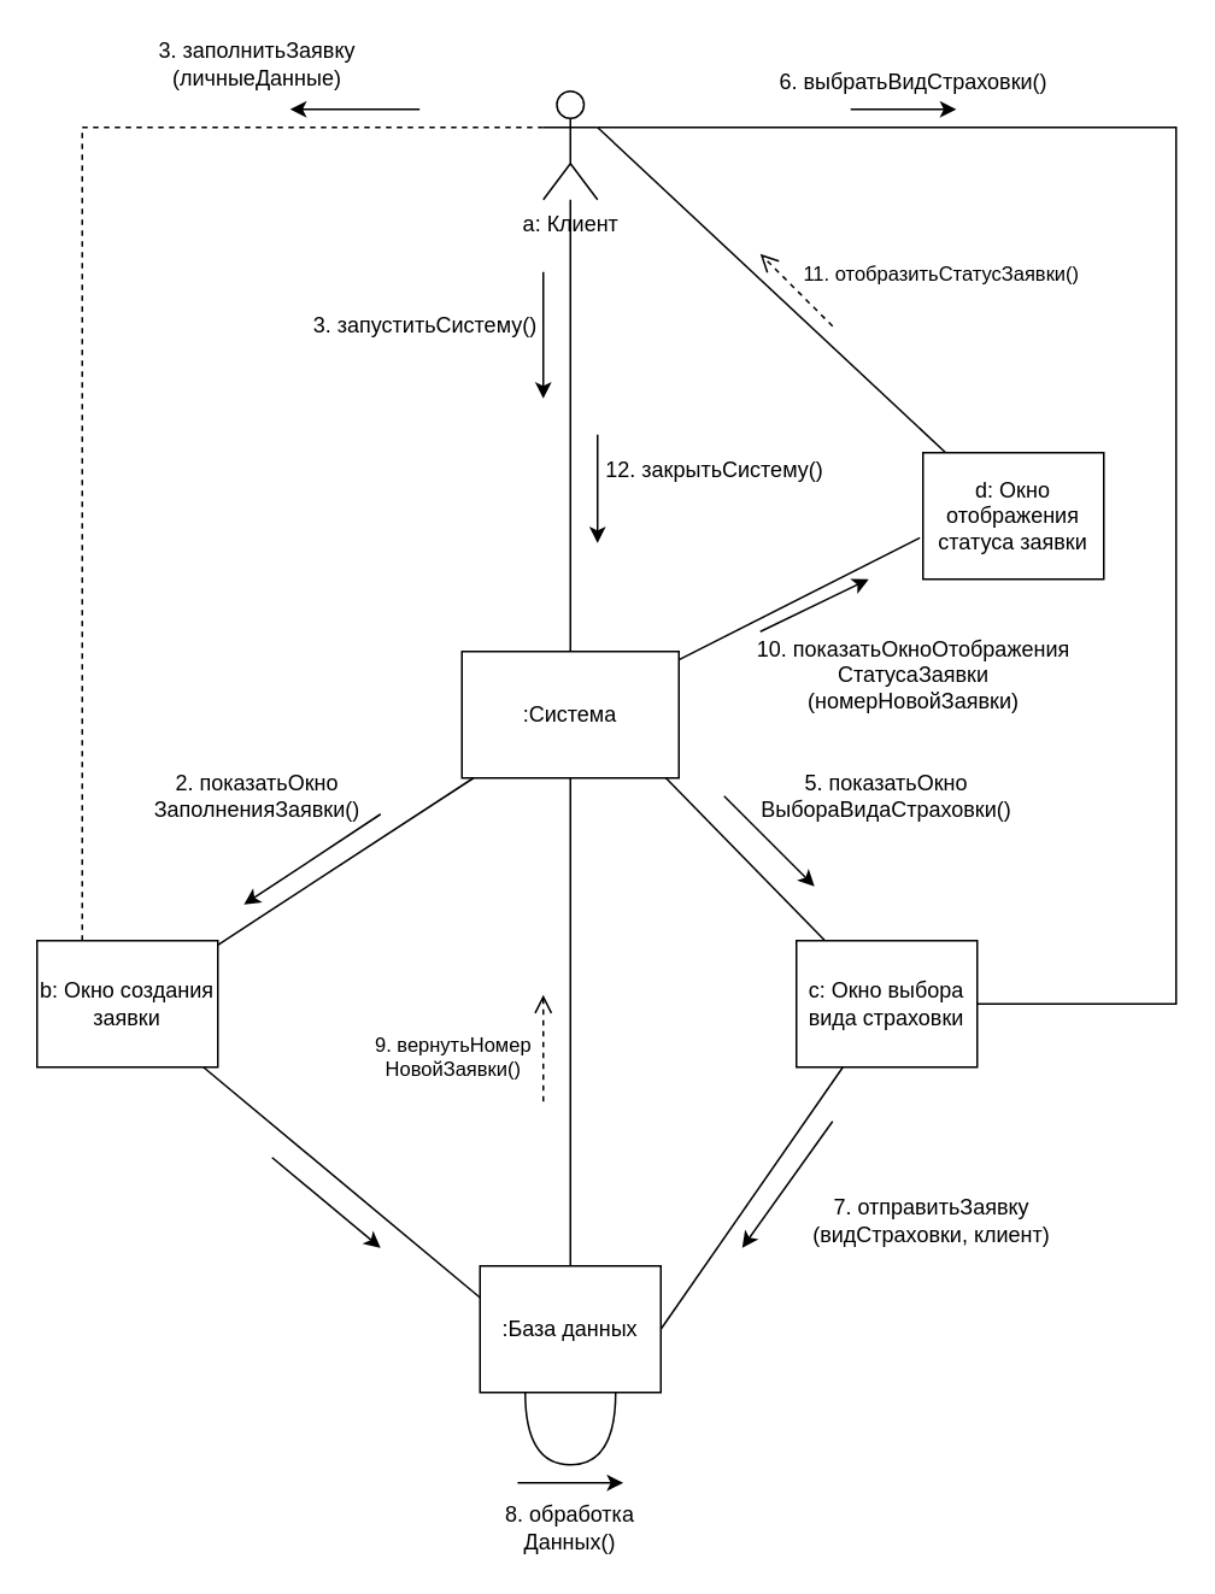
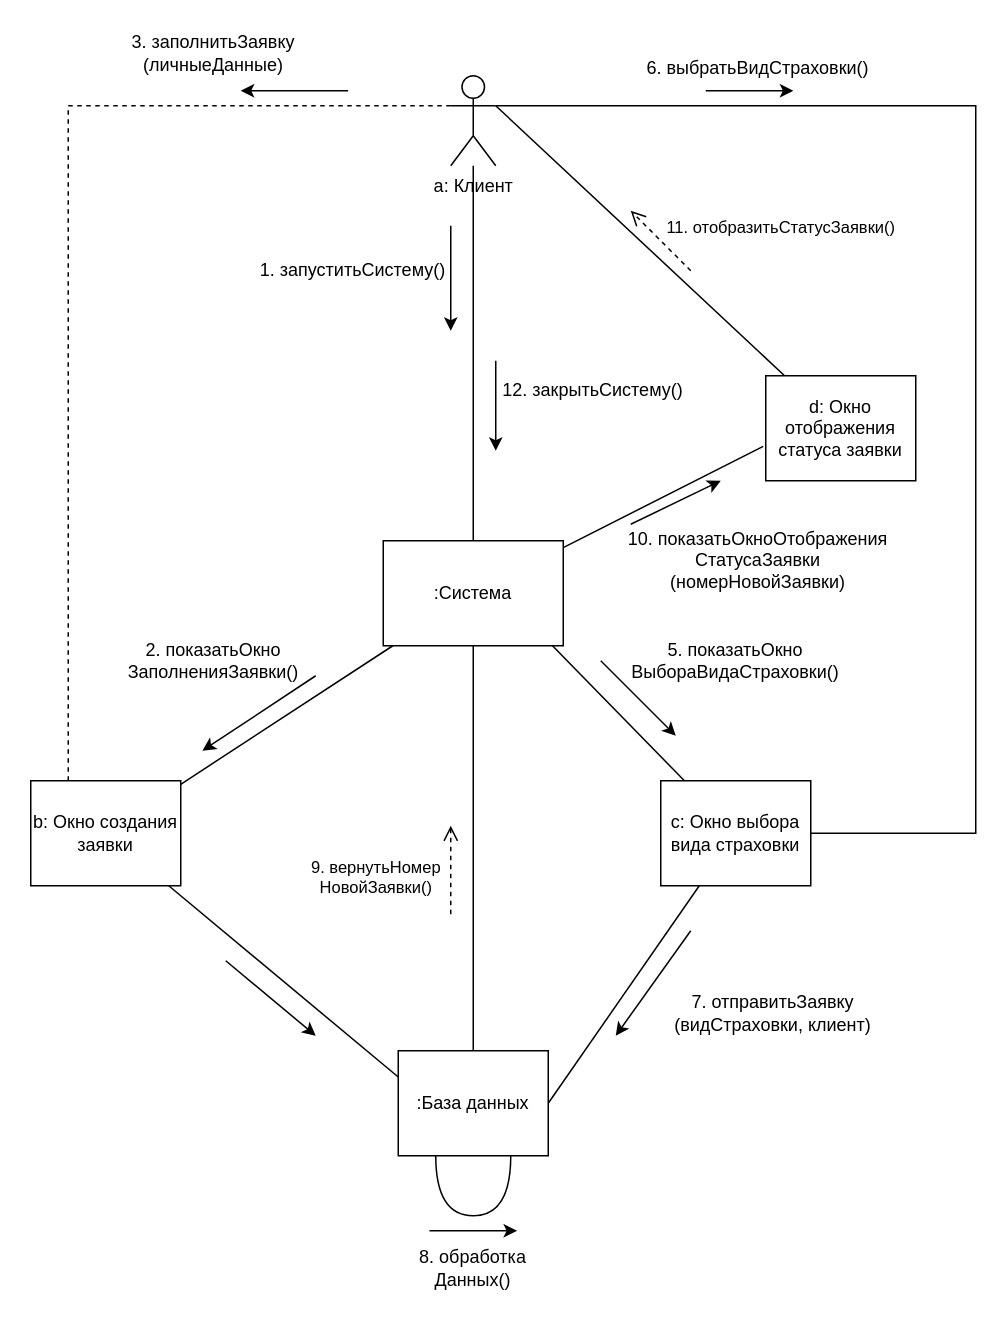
- <mxCell id="12" value="3. запуститьСистему()" style="text;html=1;align=center;verticalAlign=middle;whiteSpace=wrap;rounded=0;" vertex="1" parent="1"><mxGeometry x="170" y="170" width="130" height="20" as="geometry" /></mxCell>
+ <mxCell id="12" value="1. запуститьСистему()" style="text;html=1;align=center;verticalAlign=middle;whiteSpace=wrap;rounded=0;" vertex="1" parent="1"><mxGeometry x="170" y="170" width="130" height="20" as="geometry" /></mxCell>
